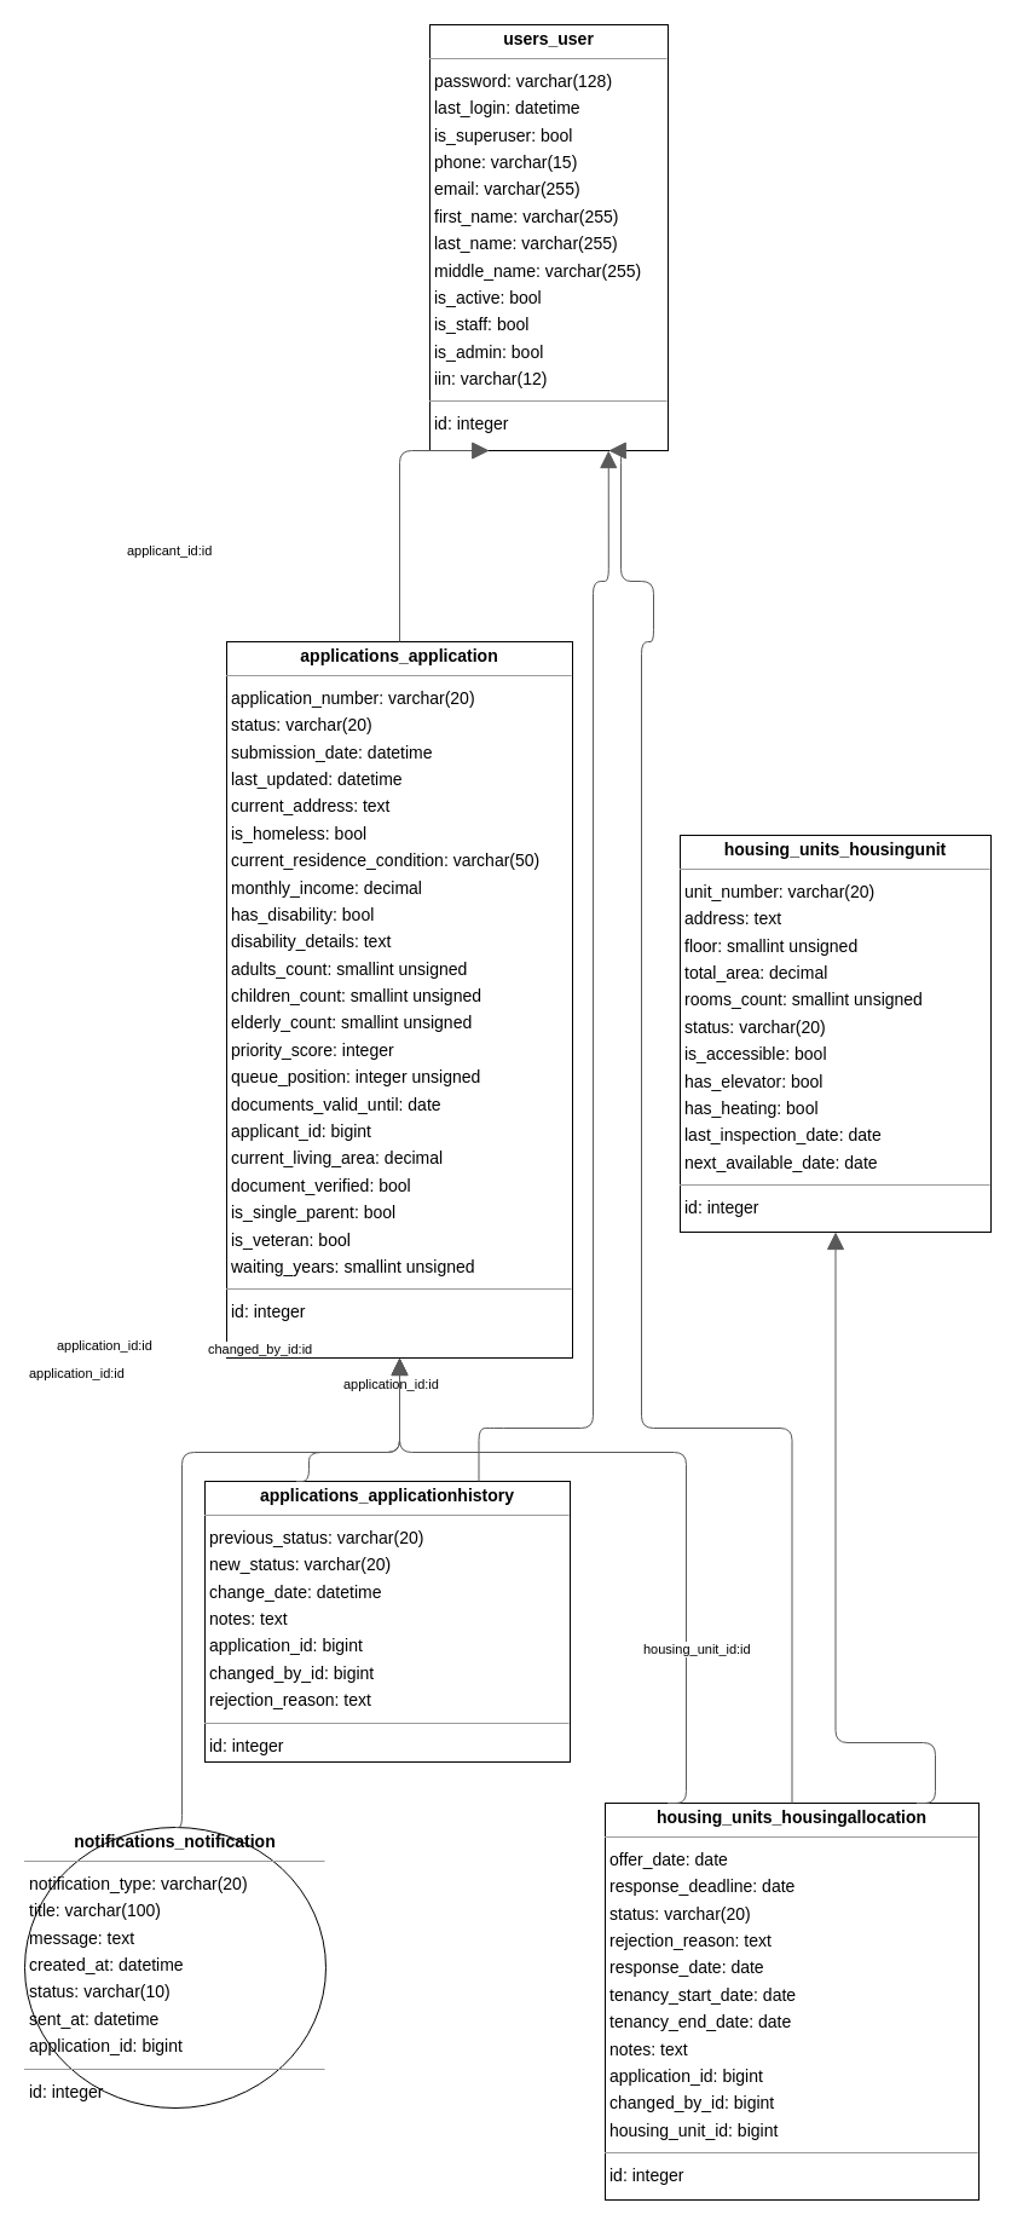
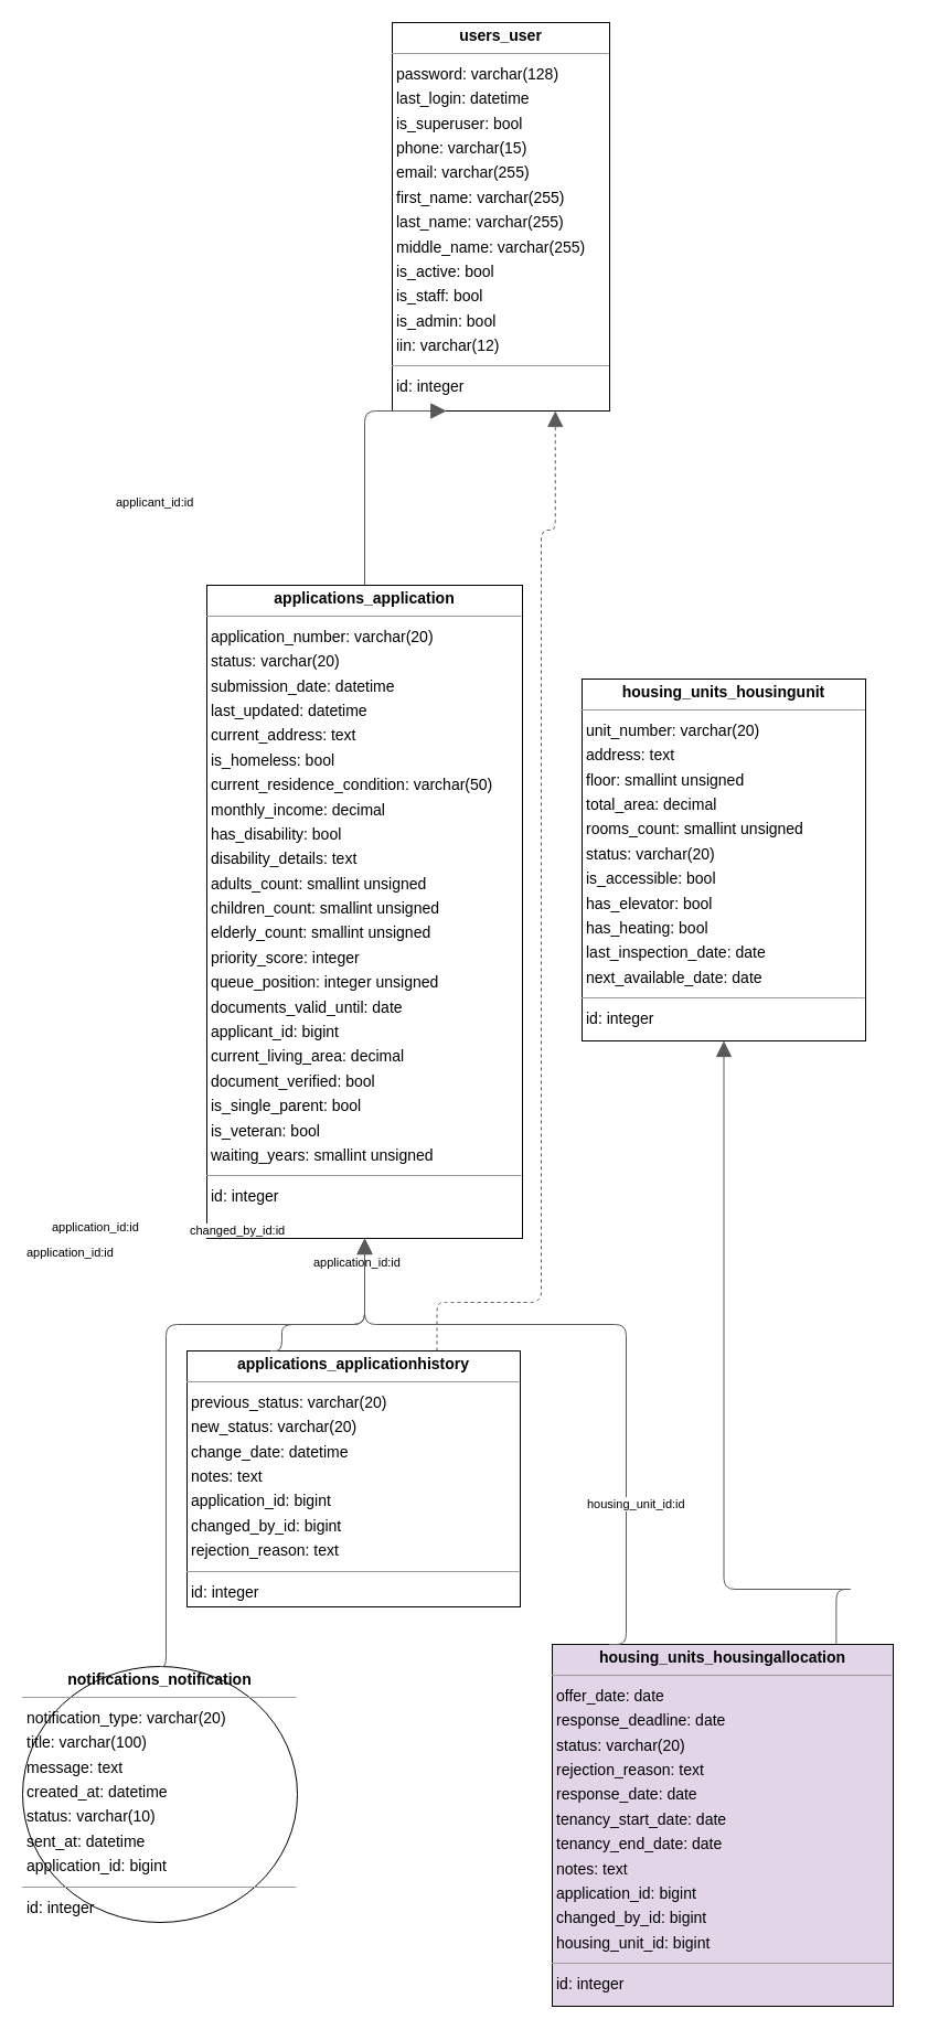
- <mxCell id="18" value="" style="html=1;rounded=1;edgeStyle=orthogonalEdgeStyle;dashed=0;startArrow=none;endArrow=block;endSize=12;strokeColor=#595959;exitX=0.500;exitY=0.000;exitDx=0;exitDy=0;entryX=0.750;entryY=1.000;entryDx=0;entryDy=0;" parent="1" source="4" target="7" edge="1"><mxGeometry width="50" height="50" relative="1" as="geometry"><Array as="points"><mxPoint x="655" y="1180" /><mxPoint x="530" y="1180" /><mxPoint x="530" y="530" /><mxPoint x="540" y="530" /><mxPoint x="540" y="480" /><mxPoint x="513" y="480" /></Array></mxGeometry></mxCell>
- <mxCell id="12" value="" style="html=1;rounded=1;edgeStyle=orthogonalEdgeStyle;dashed=0;startArrow=none;endArrow=block;endSize=12;strokeColor=#595959;exitX=0.750;exitY=0.000;exitDx=0;exitDy=0;entryX=0.750;entryY=1.000;entryDx=0;entryDy=0;" parent="1" source="3" target="7" edge="1"><mxGeometry width="50" height="50" relative="1" as="geometry"><Array as="points"><mxPoint x="406" y="1180" /><mxPoint x="490" y="1180" /><mxPoint x="490" y="480" /><mxPoint x="499" y="480" /></Array></mxGeometry></mxCell>
+ <mxCell id="12" value="" style="html=1;rounded=1;edgeStyle=orthogonalEdgeStyle;dashed=1;startArrow=none;endArrow=block;endSize=12;strokeColor=#595959;exitX=0.750;exitY=0.000;exitDx=0;exitDy=0;entryX=0.750;entryY=1.000;entryDx=0;entryDy=0;" parent="1" source="3" target="7" edge="1"><mxGeometry width="50" height="50" relative="1" as="geometry"><Array as="points"><mxPoint x="406" y="1180" /><mxPoint x="490" y="1180" /><mxPoint x="490" y="480" /><mxPoint x="499" y="480" /></Array></mxGeometry></mxCell>
- <mxCell id="5" value="&lt;p style=&quot;margin:0px;margin-top:4px;text-align:center;&quot;&gt;&lt;b&gt;housing_units_housingunit&lt;/b&gt;&lt;/p&gt;&lt;hr size=&quot;1&quot;/&gt;&lt;p style=&quot;margin:0 0 0 4px;line-height:1.6;&quot;&gt; unit_number: varchar(20)&lt;br/&gt; address: text&lt;br/&gt; floor: smallint unsigned&lt;br/&gt; total_area: decimal&lt;br/&gt; rooms_count: smallint unsigned&lt;br/&gt; status: varchar(20)&lt;br/&gt; is_accessible: bool&lt;br/&gt; has_elevator: bool&lt;br/&gt; has_heating: bool&lt;br/&gt; last_inspection_date: date&lt;br/&gt; next_available_date: date&lt;/p&gt;&lt;hr size=&quot;1&quot;/&gt;&lt;p style=&quot;margin:0 0 0 4px;line-height:1.6;&quot;&gt; id: integer&lt;/p&gt;" style="verticalAlign=top;align=left;overflow=fill;fontSize=14;fontFamily=Helvetica;html=1;rounded=0;shadow=0;comic=0;labelBackgroundColor=none;strokeWidth=1;" parent="1" vertex="1"><mxGeometry x="562" y="690" width="257" height="328" as="geometry" /></mxCell>
+ <mxCell id="5" value="&lt;p style=&quot;margin:0px;margin-top:4px;text-align:center;&quot;&gt;&lt;b&gt;housing_units_housingunit&lt;/b&gt;&lt;/p&gt;&lt;hr size=&quot;1&quot;/&gt;&lt;p style=&quot;margin:0 0 0 4px;line-height:1.6;&quot;&gt; unit_number: varchar(20)&lt;br/&gt; address: text&lt;br/&gt; floor: smallint unsigned&lt;br/&gt; total_area: decimal&lt;br/&gt; rooms_count: smallint unsigned&lt;br/&gt; status: varchar(20)&lt;br/&gt; is_accessible: bool&lt;br/&gt; has_elevator: bool&lt;br/&gt; has_heating: bool&lt;br/&gt; last_inspection_date: date&lt;br/&gt; next_available_date: date&lt;/p&gt;&lt;hr size=&quot;1&quot;/&gt;&lt;p style=&quot;margin:0 0 0 4px;line-height:1.6;&quot;&gt; id: integer&lt;/p&gt;" style="verticalAlign=top;align=left;overflow=fill;fontSize=14;fontFamily=Helvetica;html=1;rounded=0;shadow=0;comic=0;labelBackgroundColor=none;strokeWidth=1;" parent="1" vertex="1"><mxGeometry x="527" y="615" width="257" height="328" as="geometry" /></mxCell>
- <mxCell id="4" value="&lt;p style=&quot;margin:0px;margin-top:4px;text-align:center;&quot;&gt;&lt;b&gt;housing_units_housingallocation&lt;/b&gt;&lt;/p&gt;&lt;hr size=&quot;1&quot;/&gt;&lt;p style=&quot;margin:0 0 0 4px;line-height:1.6;&quot;&gt; offer_date: date&lt;br/&gt; response_deadline: date&lt;br/&gt; status: varchar(20)&lt;br/&gt; rejection_reason: text&lt;br/&gt; response_date: date&lt;br/&gt; tenancy_start_date: date&lt;br/&gt; tenancy_end_date: date&lt;br/&gt; notes: text&lt;br/&gt; application_id: bigint&lt;br/&gt; changed_by_id: bigint&lt;br/&gt; housing_unit_id: bigint&lt;/p&gt;&lt;hr size=&quot;1&quot;/&gt;&lt;p style=&quot;margin:0 0 0 4px;line-height:1.6;&quot;&gt; id: integer&lt;/p&gt;" style="verticalAlign=top;align=left;overflow=fill;fontSize=14;fontFamily=Helvetica;html=1;rounded=0;shadow=0;comic=0;labelBackgroundColor=none;strokeWidth=1;" parent="1" vertex="1"><mxGeometry x="500" y="1490" width="309" height="328" as="geometry" /></mxCell>
+ <mxCell id="4" value="&lt;p style=&quot;margin:0px;margin-top:4px;text-align:center;&quot;&gt;&lt;b&gt;housing_units_housingallocation&lt;/b&gt;&lt;/p&gt;&lt;hr size=&quot;1&quot;/&gt;&lt;p style=&quot;margin:0 0 0 4px;line-height:1.6;&quot;&gt; offer_date: date&lt;br/&gt; response_deadline: date&lt;br/&gt; status: varchar(20)&lt;br/&gt; rejection_reason: text&lt;br/&gt; response_date: date&lt;br/&gt; tenancy_start_date: date&lt;br/&gt; tenancy_end_date: date&lt;br/&gt; notes: text&lt;br/&gt; application_id: bigint&lt;br/&gt; changed_by_id: bigint&lt;br/&gt; housing_unit_id: bigint&lt;/p&gt;&lt;hr size=&quot;1&quot;/&gt;&lt;p style=&quot;margin:0 0 0 4px;line-height:1.6;&quot;&gt; id: integer&lt;/p&gt;" style="verticalAlign=top;align=left;overflow=fill;fontSize=14;fontFamily=Helvetica;html=1;rounded=0;shadow=0;comic=0;labelBackgroundColor=none;strokeWidth=1;fillColor=#e1d5e7;" parent="1" vertex="1"><mxGeometry x="500" y="1490" width="309" height="328" as="geometry" /></mxCell>
